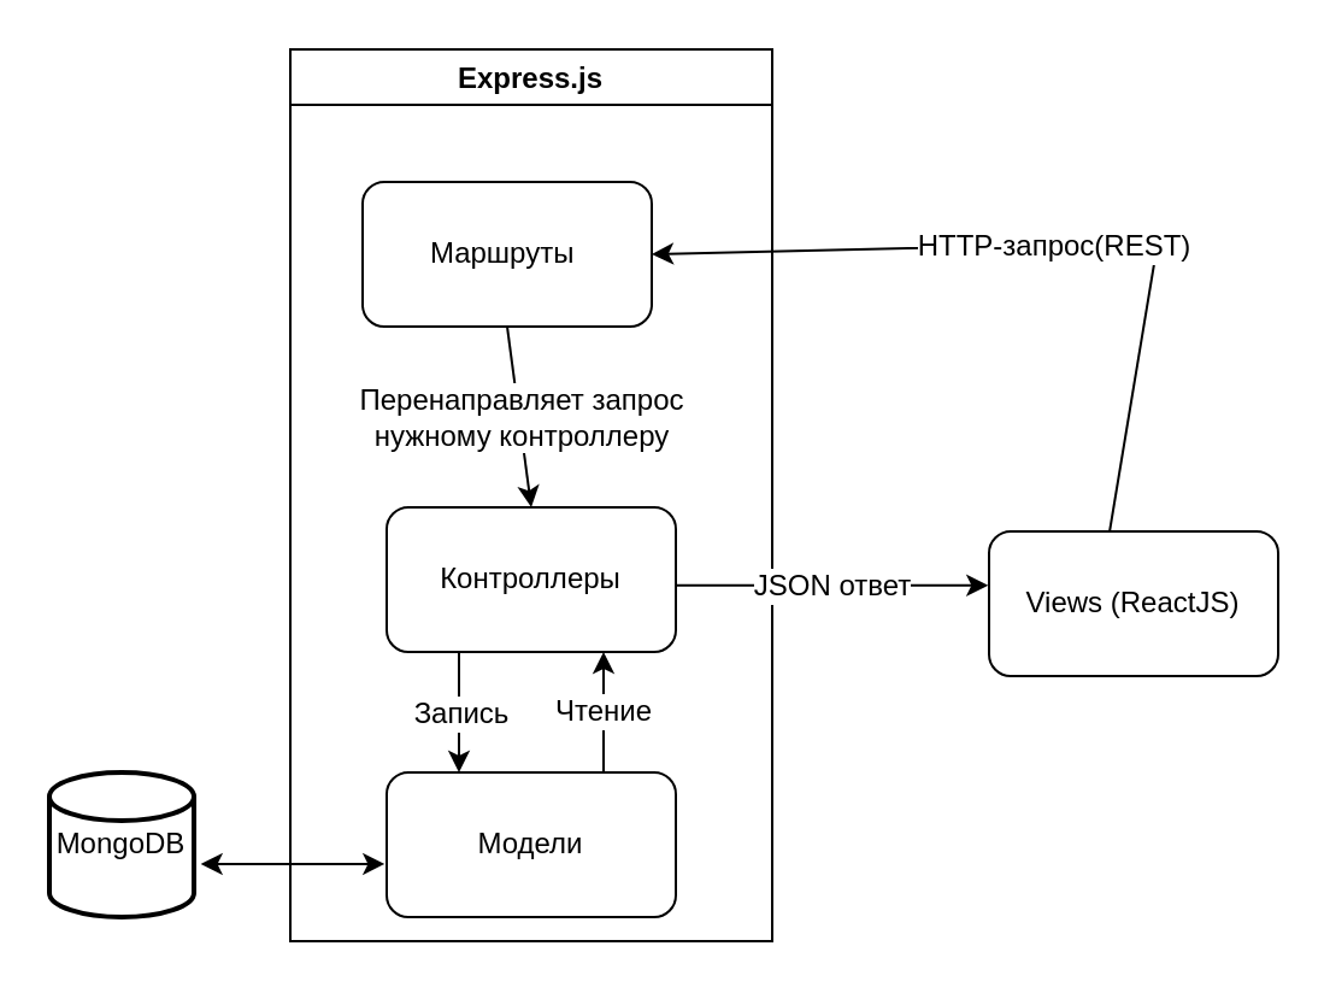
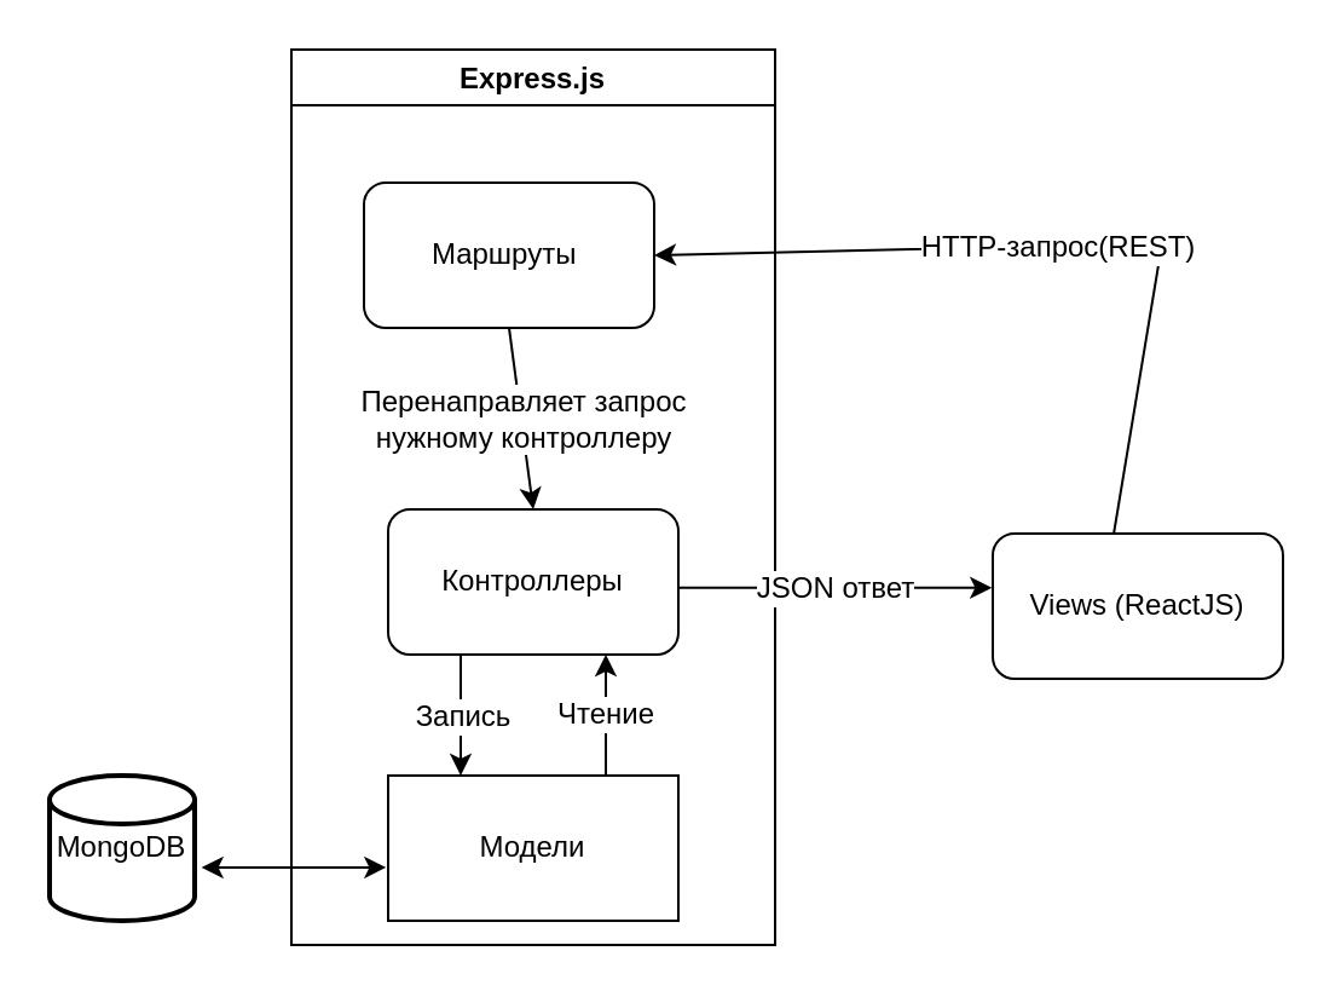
- <mxCell id="6" value="Модели" style="rounded=1;whiteSpace=wrap;html=1;" vertex="1" parent="3"><mxGeometry x="40" y="300" width="120" height="60" as="geometry" /></mxCell>
+ <mxCell id="6" value="Модели" style="whiteSpace=wrap;html=1;rounded=0;" vertex="1" parent="3"><mxGeometry x="40" y="300" width="120" height="60" as="geometry" /></mxCell>
